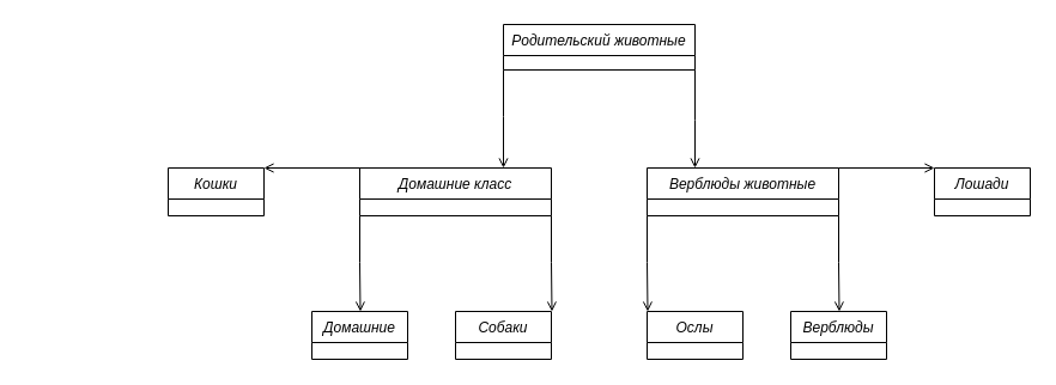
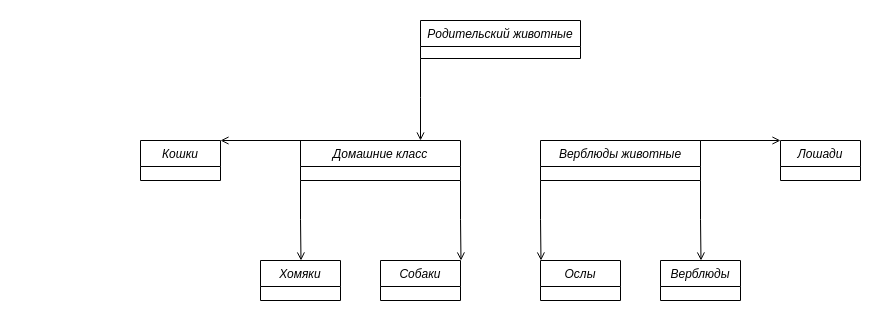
- <mxCell id="5" value="" style="endArrow=open;shadow=0;strokeWidth=1;rounded=0;endFill=1;edgeStyle=elbowEdgeStyle;elbow=vertical;entryX=0.25;entryY=0;entryDx=0;entryDy=0;exitX=1;exitY=1;exitDx=0;exitDy=0;" edge="1" parent="1" source="2" target="6"><mxGeometry x="0.5" y="41" relative="1" as="geometry"><mxPoint x="600" y="58" as="sourcePoint" /><mxPoint x="550" y="130" as="targetPoint" /><mxPoint x="-40" y="32" as="offset" /><Array as="points"><mxPoint x="530" y="100" /><mxPoint x="299" y="88" /></Array></mxGeometry></mxCell>
- <mxCell id="16" value="Домашние" style="swimlane;fontStyle=2;align=center;verticalAlign=top;childLayout=stackLayout;horizontal=1;startSize=26;horizontalStack=0;resizeParent=1;resizeLast=0;collapsible=1;marginBottom=0;rounded=0;shadow=0;strokeWidth=1;" vertex="1" parent="1"><mxGeometry x="260" y="260" width="80" height="40" as="geometry"><mxRectangle x="230" y="140" width="160" height="26" as="alternateBounds" /></mxGeometry></mxCell>
+ <mxCell id="16" value="Хомяки" style="swimlane;fontStyle=2;align=center;verticalAlign=top;childLayout=stackLayout;horizontal=1;startSize=26;horizontalStack=0;resizeParent=1;resizeLast=0;collapsible=1;marginBottom=0;rounded=0;shadow=0;strokeWidth=1;" vertex="1" parent="1"><mxGeometry x="260" y="260" width="80" height="40" as="geometry"><mxRectangle x="230" y="140" width="160" height="26" as="alternateBounds" /></mxGeometry></mxCell>
